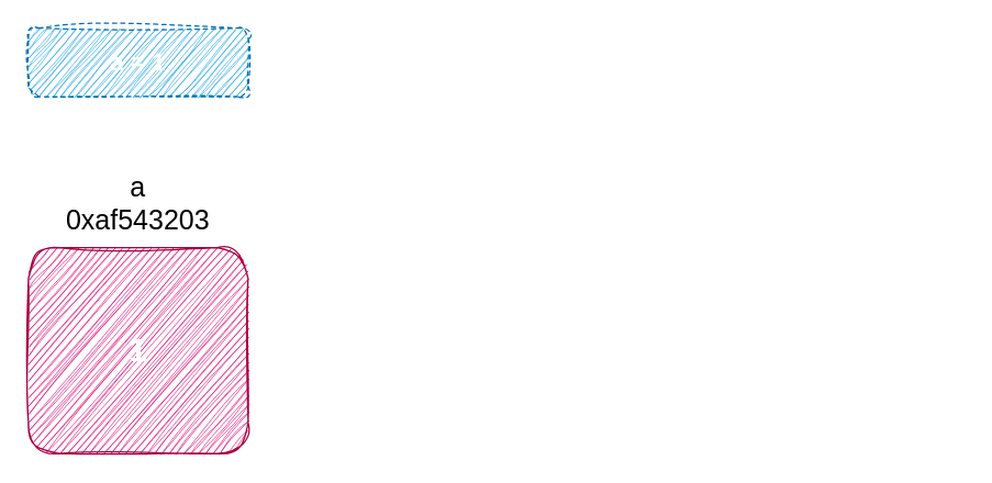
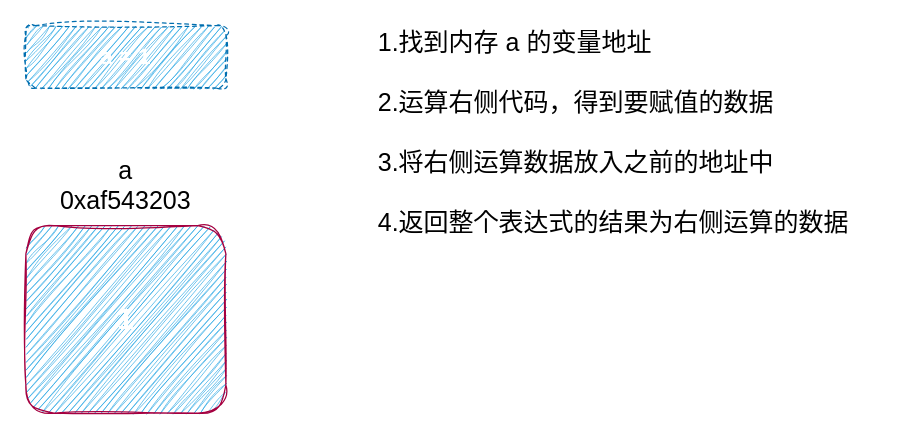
+ <mxCell id="6" value="&lt;font face=&quot;Helvetica&quot;&gt;1.找到内存 a 的变量地址&lt;br&gt;&lt;br&gt;2.运算右侧代码，得到要赋值的数据&lt;br&gt;&lt;br&gt;3.将右侧运算数据放入之前的地址中&lt;br&gt;&lt;br&gt;4.返回整个表达式的结果为右侧运算的数据&lt;br&gt;&lt;/font&gt;" style="text;html=1;strokeColor=none;fillColor=none;align=left;verticalAlign=middle;whiteSpace=wrap;rounded=0;sketch=1;hachureGap=4;jiggle=2;curveFitting=1;fontFamily=Architects Daughter;fontSource=https%3A%2F%2Ffonts.googleapis.com%2Fcss%3Ffamily%3DArchitects%2BDaughter;fontSize=20;" vertex="1" parent="1"><mxGeometry x="300" y="30" width="400" height="150" as="geometry" /></mxCell>
- <mxCell id="3" value="&lt;h1&gt;1&lt;/h1&gt;" style="rounded=1;whiteSpace=wrap;html=1;fillColor=#d80073;fontColor=#ffffff;strokeColor=#A50040;sketch=1;curveFitting=1;jiggle=2;" vertex="1" parent="1"><mxGeometry x="20" y="180" width="160" height="150" as="geometry" /></mxCell>
+ <mxCell id="3" value="&lt;h1&gt;1&lt;/h1&gt;" style="rounded=1;whiteSpace=wrap;html=1;fillColor=#1ba1e2;fontColor=#ffffff;strokeColor=#A50040;sketch=1;curveFitting=1;jiggle=2;" vertex="1" parent="1"><mxGeometry x="20" y="180" width="160" height="150" as="geometry" /></mxCell>
